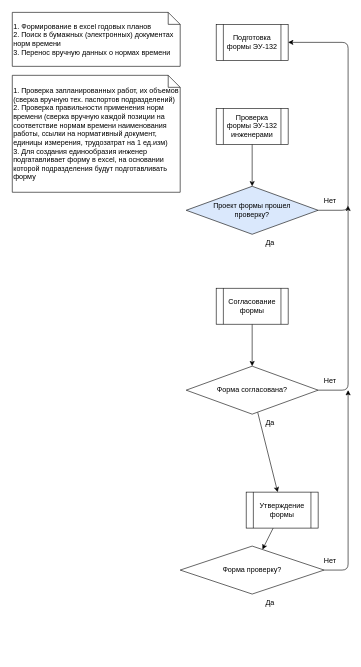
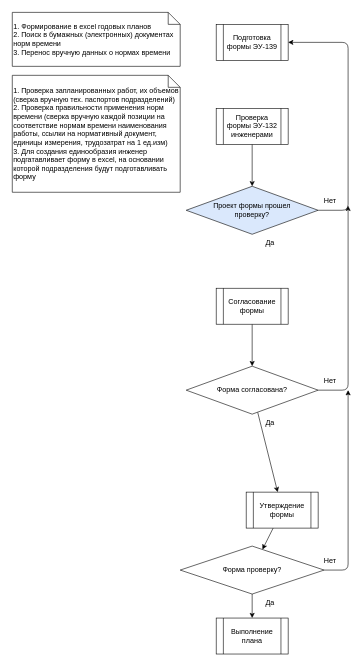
- <mxCell id="2" value="Подготовка формы ЭУ-132" style="shape=process;whiteSpace=wrap;html=1;backgroundOutline=1;" vertex="1" parent="1"><mxGeometry x="360" y="40" width="120" height="60" as="geometry" /></mxCell>
+ <mxCell id="2" value="Подготовка формы ЭУ-139" style="shape=process;whiteSpace=wrap;html=1;backgroundOutline=1;" vertex="1" parent="1"><mxGeometry x="360" y="40" width="120" height="60" as="geometry" /></mxCell>
+ <mxCell id="21" value="" style="edgeStyle=none;html=1;" edge="1" parent="1" source="22" target="25"><mxGeometry relative="1" as="geometry" /></mxCell>
+ <mxCell id="25" value="Выполнение плана" style="shape=process;whiteSpace=wrap;html=1;backgroundOutline=1;" vertex="1" parent="1"><mxGeometry x="360" y="1030" width="120" height="60" as="geometry" /></mxCell>
